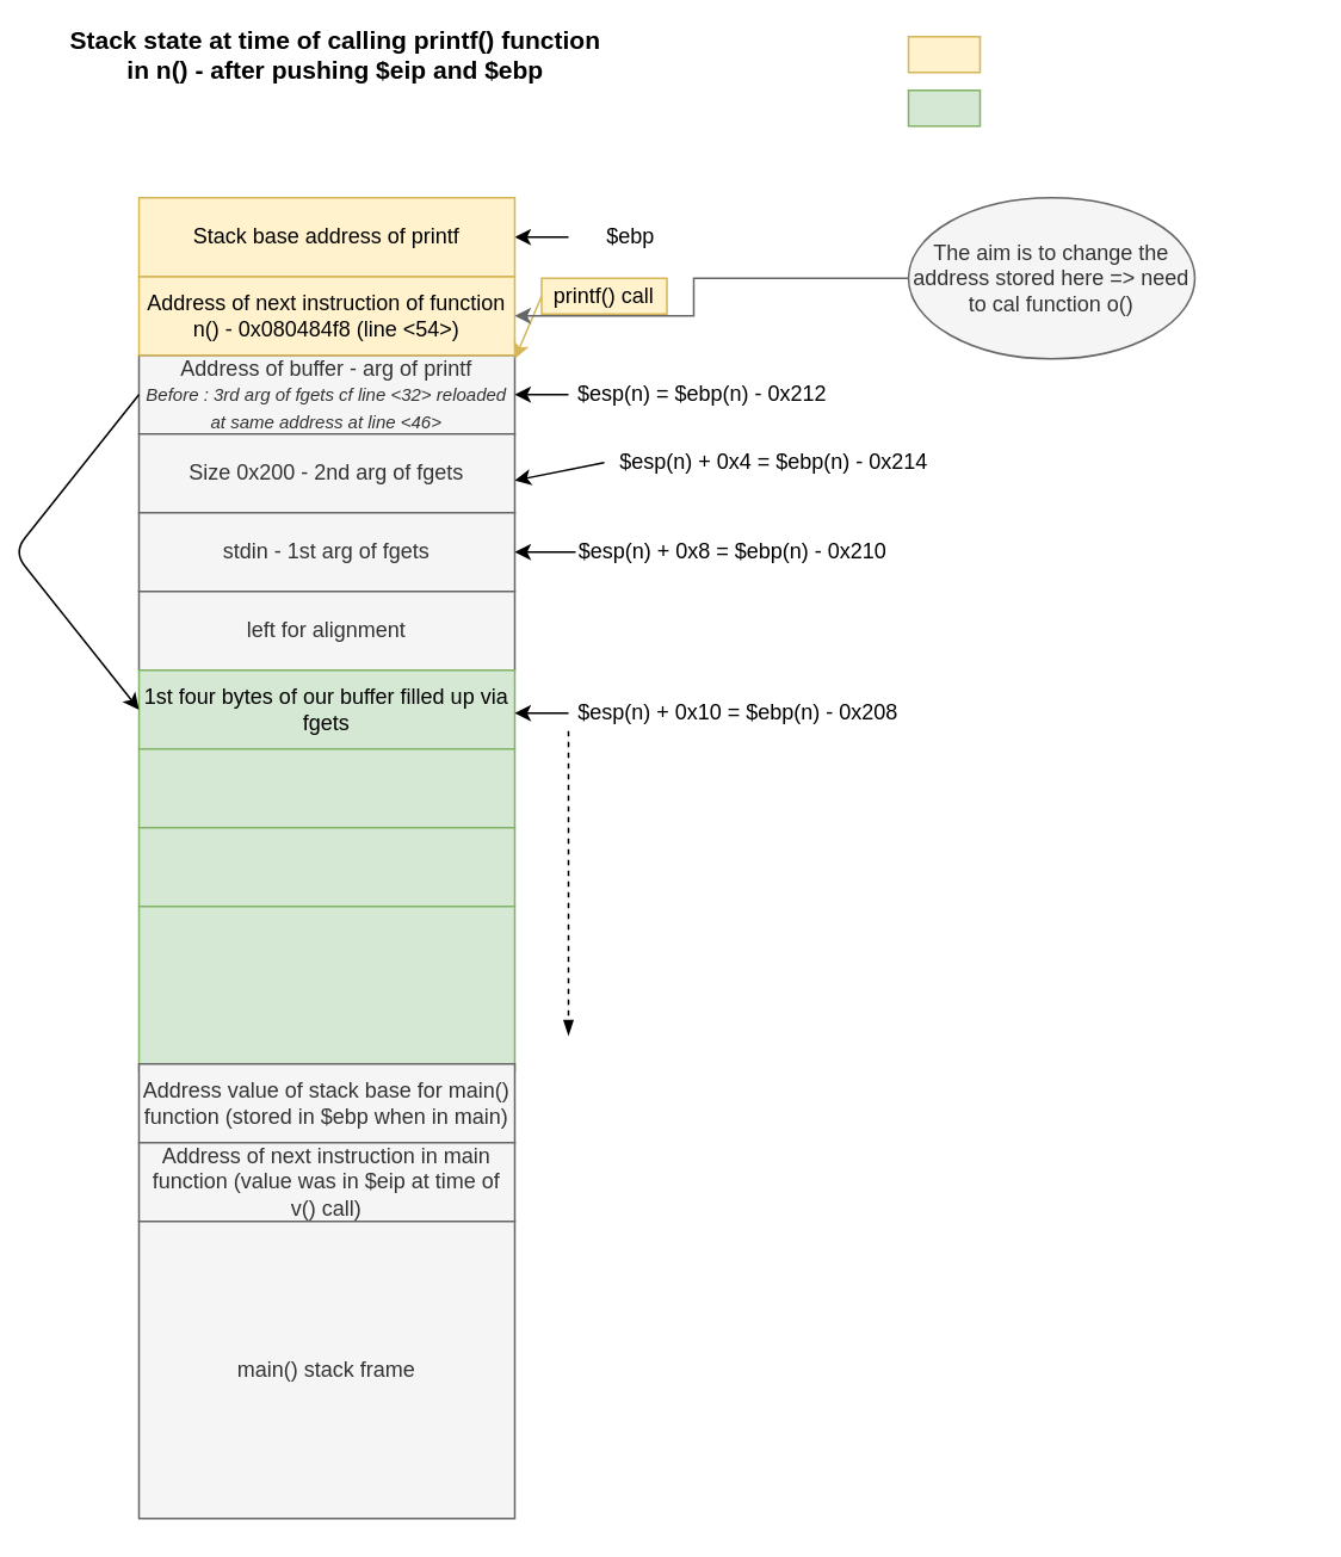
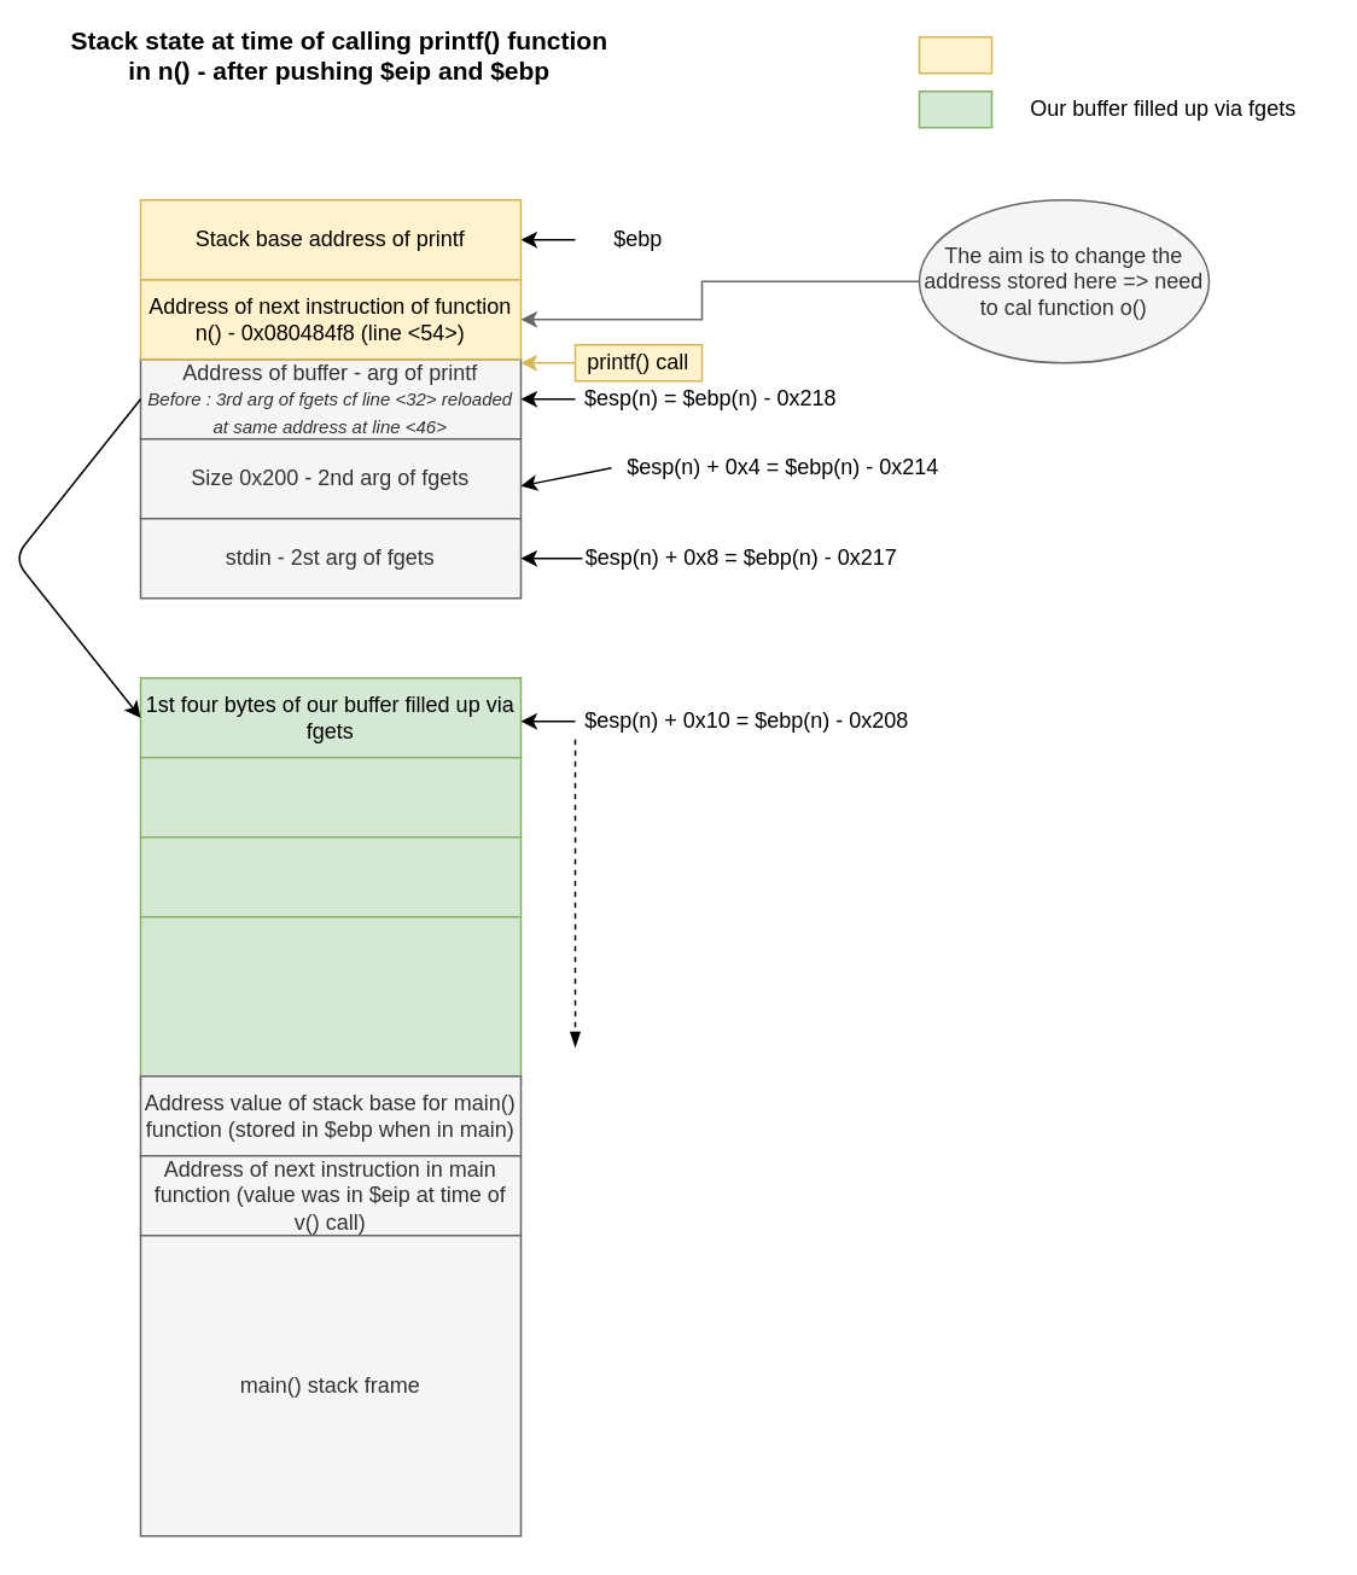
+ <mxCell id="32" value="Our buffer filled up via fgets" style="text;html=1;strokeColor=none;fillColor=none;align=center;verticalAlign=middle;whiteSpace=wrap;rounded=0;" parent="1" vertex="1"><mxGeometry x="540" y="50" width="170" height="20" as="geometry" /></mxCell>
- <mxCell id="33" value="printf() call" style="text;html=1;strokeColor=#d6b656;fillColor=#fff2cc;align=center;verticalAlign=middle;whiteSpace=wrap;rounded=0;" vertex="1" parent="1"><mxGeometry x="285" y="155" width="70" height="20" as="geometry" /></mxCell>
+ <mxCell id="33" value="printf() call" style="text;html=1;strokeColor=#d6b656;fillColor=#fff2cc;align=center;verticalAlign=middle;whiteSpace=wrap;rounded=0;" vertex="1" parent="1"><mxGeometry x="300" y="190" width="70" height="20" as="geometry" /></mxCell>
- <mxCell id="2" value="$esp(n) = $ebp(n) - 0x212" style="text;html=1;strokeColor=none;fillColor=none;align=center;verticalAlign=middle;whiteSpace=wrap;rounded=0;" parent="1" vertex="1"><mxGeometry x="300" y="210" width="150" height="20" as="geometry" /></mxCell>
+ <mxCell id="2" value="$esp(n) = $ebp(n) - 0x218" style="text;html=1;strokeColor=none;fillColor=none;align=center;verticalAlign=middle;whiteSpace=wrap;rounded=0;" parent="1" vertex="1"><mxGeometry x="300" y="210" width="150" height="20" as="geometry" /></mxCell>
- <mxCell id="7" value="stdin - 1st arg of fgets" style="rounded=0;whiteSpace=wrap;html=1;fillColor=#f5f5f5;strokeColor=#666666;fontColor=#333333;" parent="4" vertex="1"><mxGeometry y="88" width="210" height="44" as="geometry" /></mxCell>
+ <mxCell id="7" value="stdin - 2st arg of fgets" style="rounded=0;whiteSpace=wrap;html=1;fillColor=#f5f5f5;strokeColor=#666666;fontColor=#333333;" parent="4" vertex="1"><mxGeometry y="88" width="210" height="44" as="geometry" /></mxCell>
- <mxCell id="18" value="$esp(n) + 0x8 = $ebp(n) - 0x210" style="text;html=1;strokeColor=none;fillColor=none;align=center;verticalAlign=middle;whiteSpace=wrap;rounded=0;" parent="1" vertex="1"><mxGeometry x="304" y="298" width="176" height="20" as="geometry" /></mxCell>
+ <mxCell id="18" value="$esp(n) + 0x8 = $ebp(n) - 0x217" style="text;html=1;strokeColor=none;fillColor=none;align=center;verticalAlign=middle;whiteSpace=wrap;rounded=0;" parent="1" vertex="1"><mxGeometry x="304" y="298" width="176" height="20" as="geometry" /></mxCell>
- <mxCell id="8" value="left for alignment" style="rounded=0;whiteSpace=wrap;html=1;fillColor=#f5f5f5;strokeColor=#666666;fontColor=#333333;" parent="4" vertex="1"><mxGeometry y="132" width="210" height="44" as="geometry" /></mxCell>
